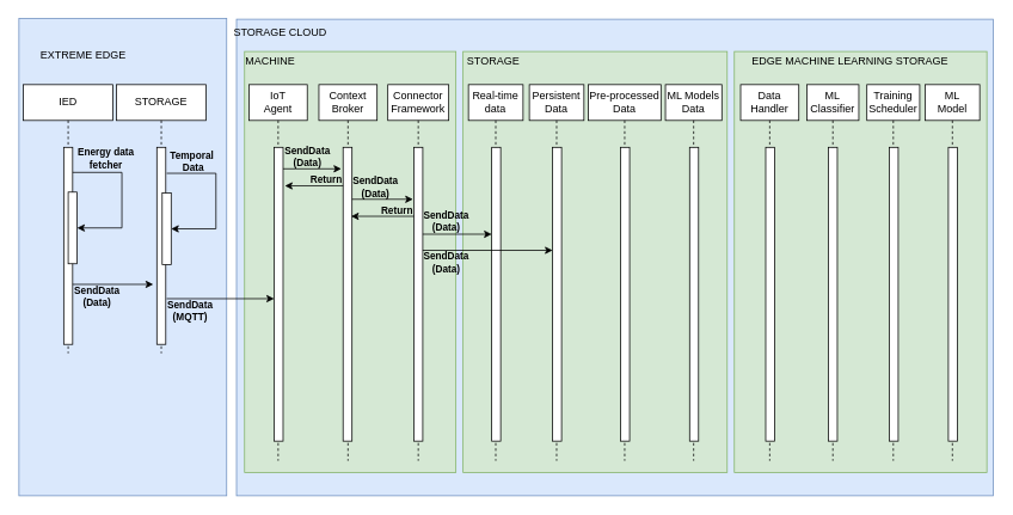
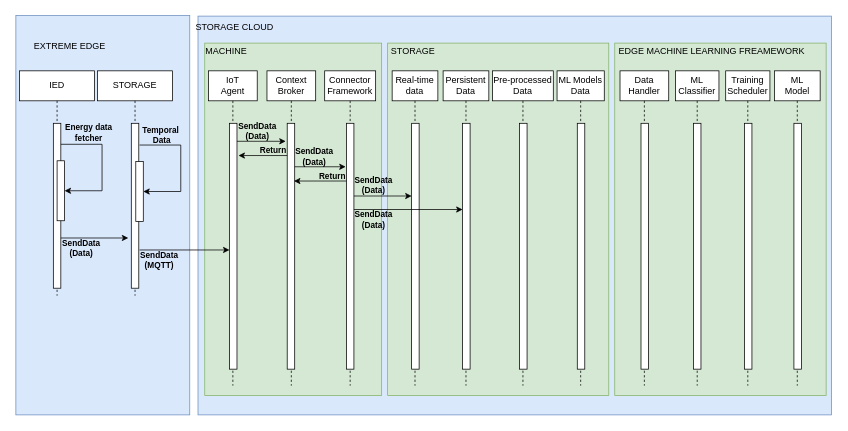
- <mxCell id="58" value="EDGE MACHINE LEARNING STORAGE" style="text;html=1;strokeColor=none;fillColor=none;align=center;verticalAlign=middle;whiteSpace=wrap;rounded=0;" vertex="1" parent="1"><mxGeometry x="808" y="53" width="281" height="30" as="geometry" /></mxCell>
+ <mxCell id="58" value="EDGE MACHINE LEARNING FREAMEWORK" style="text;html=1;strokeColor=none;fillColor=none;align=center;verticalAlign=middle;whiteSpace=wrap;rounded=0;" vertex="1" parent="1"><mxGeometry x="808" y="53" width="281" height="30" as="geometry" /></mxCell>
